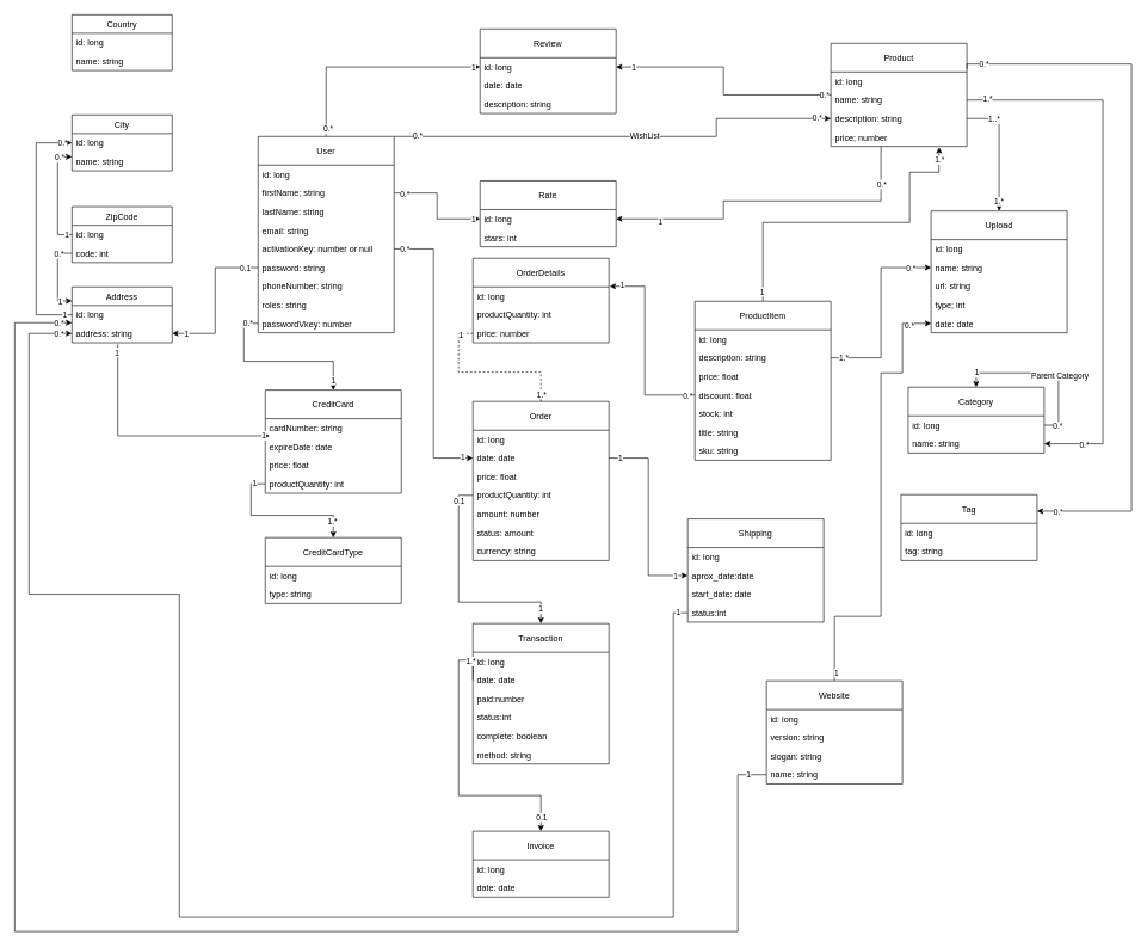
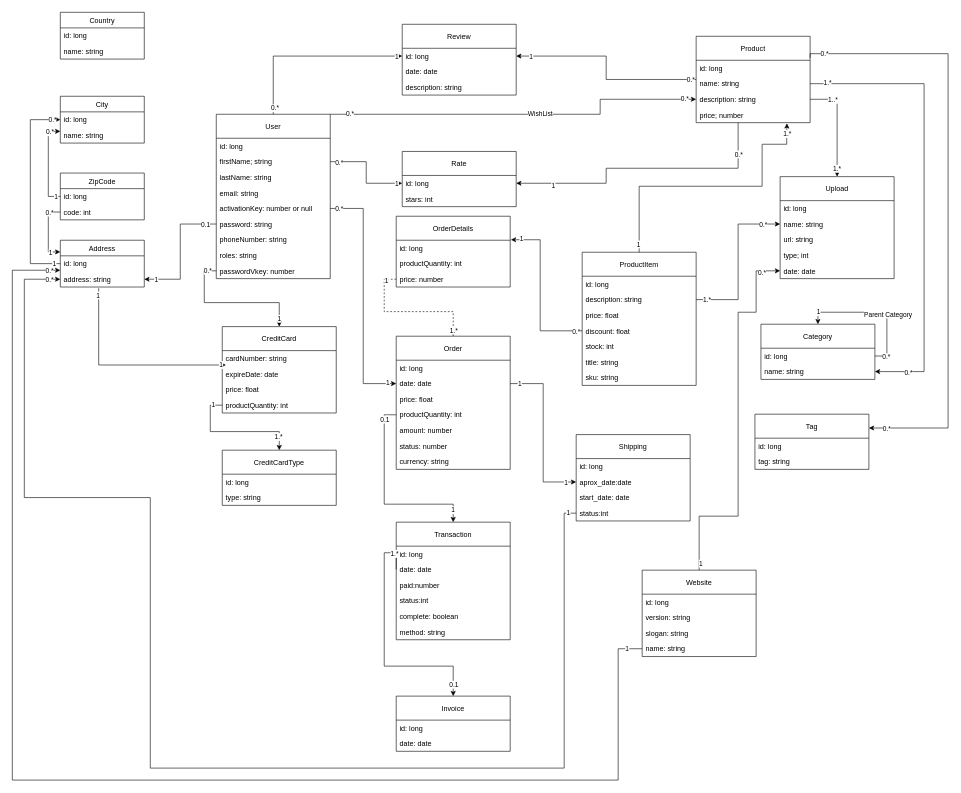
- <mxCell id="57" value="status: amount" style="text;strokeColor=none;fillColor=none;align=left;verticalAlign=top;spacingLeft=4;spacingRight=4;overflow=hidden;rotatable=0;points=[[0,0.5],[1,0.5]];portConstraint=eastwest;" parent="51" vertex="1"><mxGeometry y="170" width="190" height="26" as="geometry" /></mxCell>
+ <mxCell id="57" value="status: number" style="text;strokeColor=none;fillColor=none;align=left;verticalAlign=top;spacingLeft=4;spacingRight=4;overflow=hidden;rotatable=0;points=[[0,0.5],[1,0.5]];portConstraint=eastwest;" parent="51" vertex="1"><mxGeometry y="170" width="190" height="26" as="geometry" /></mxCell>
